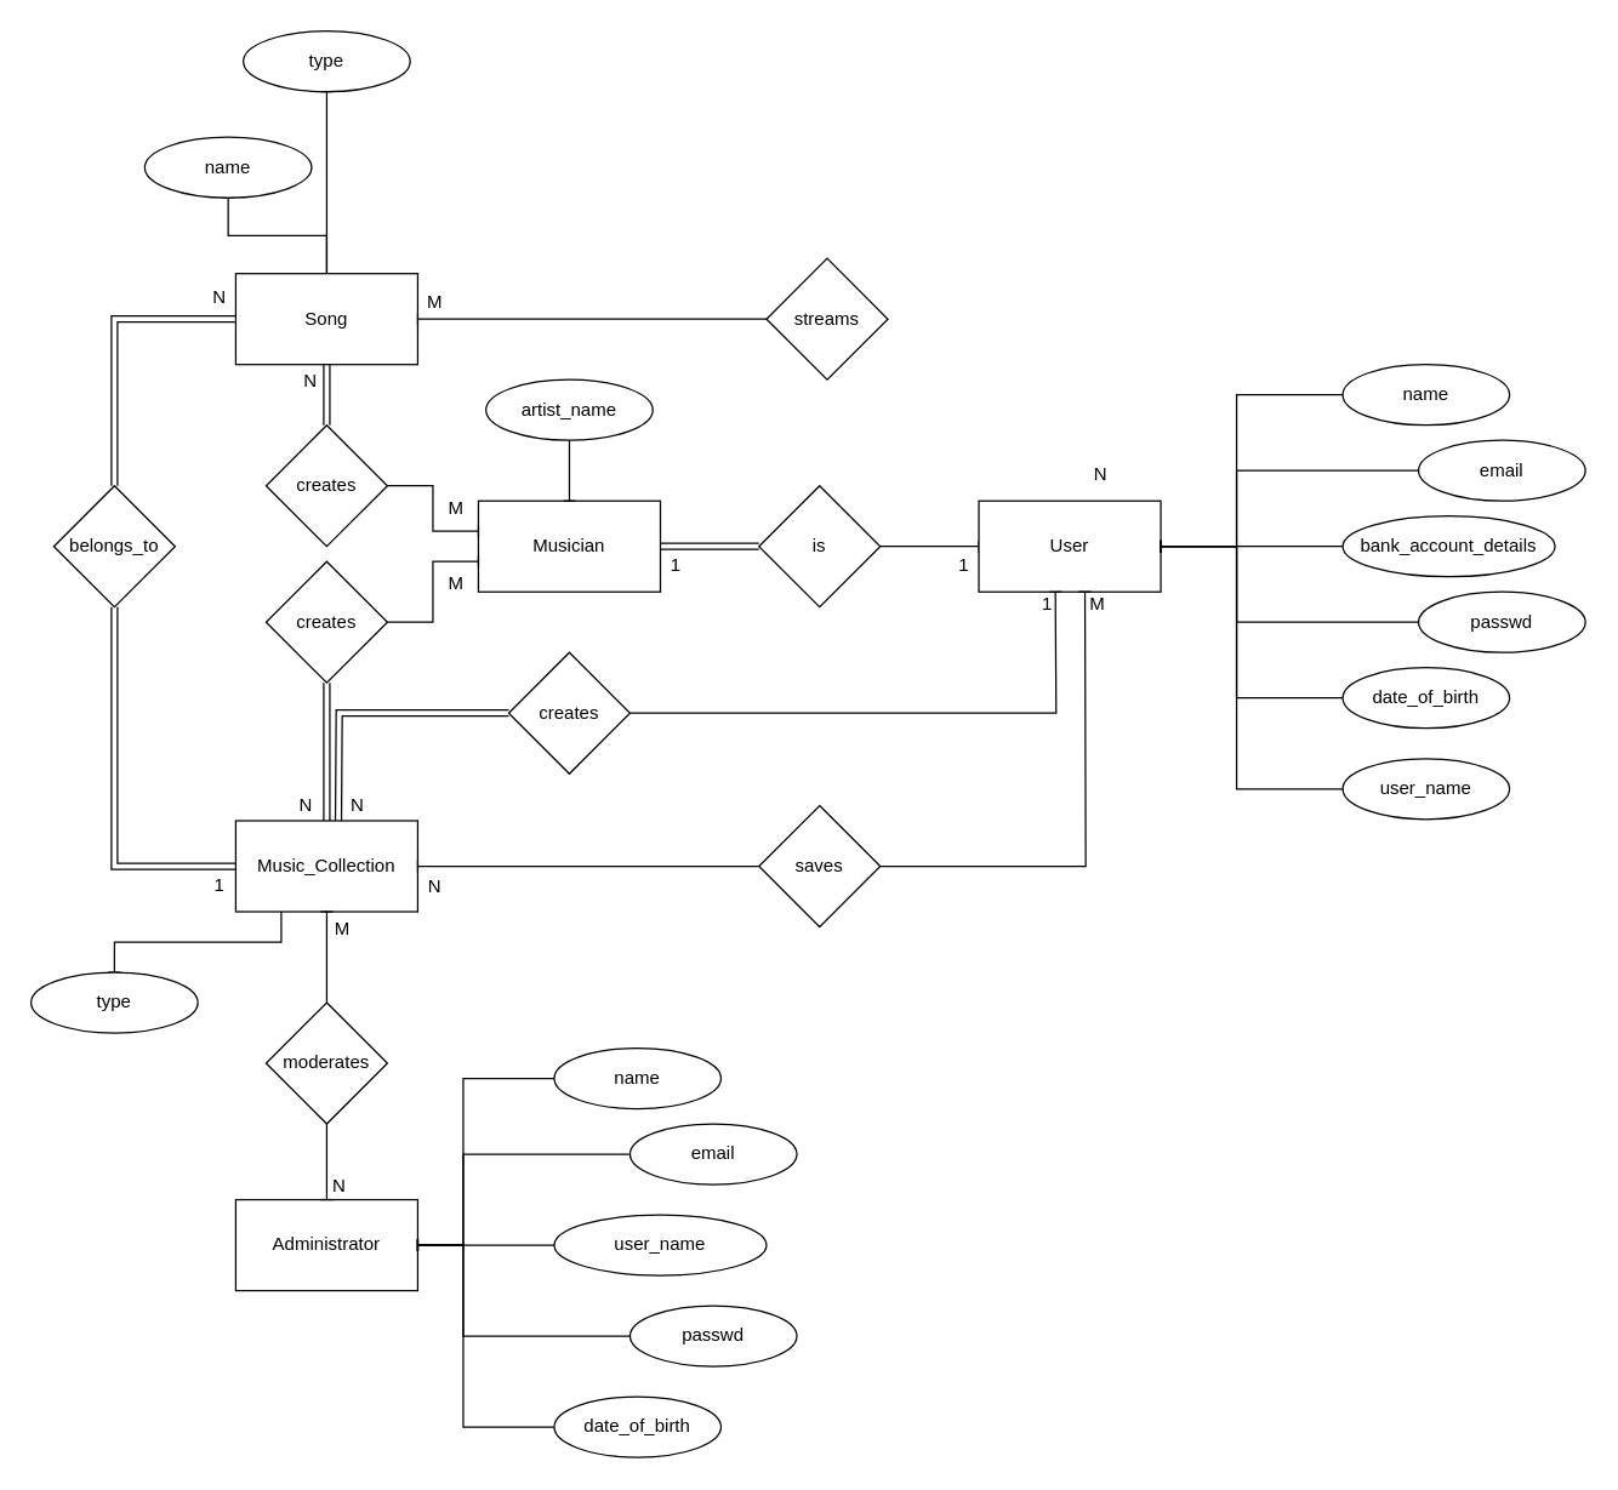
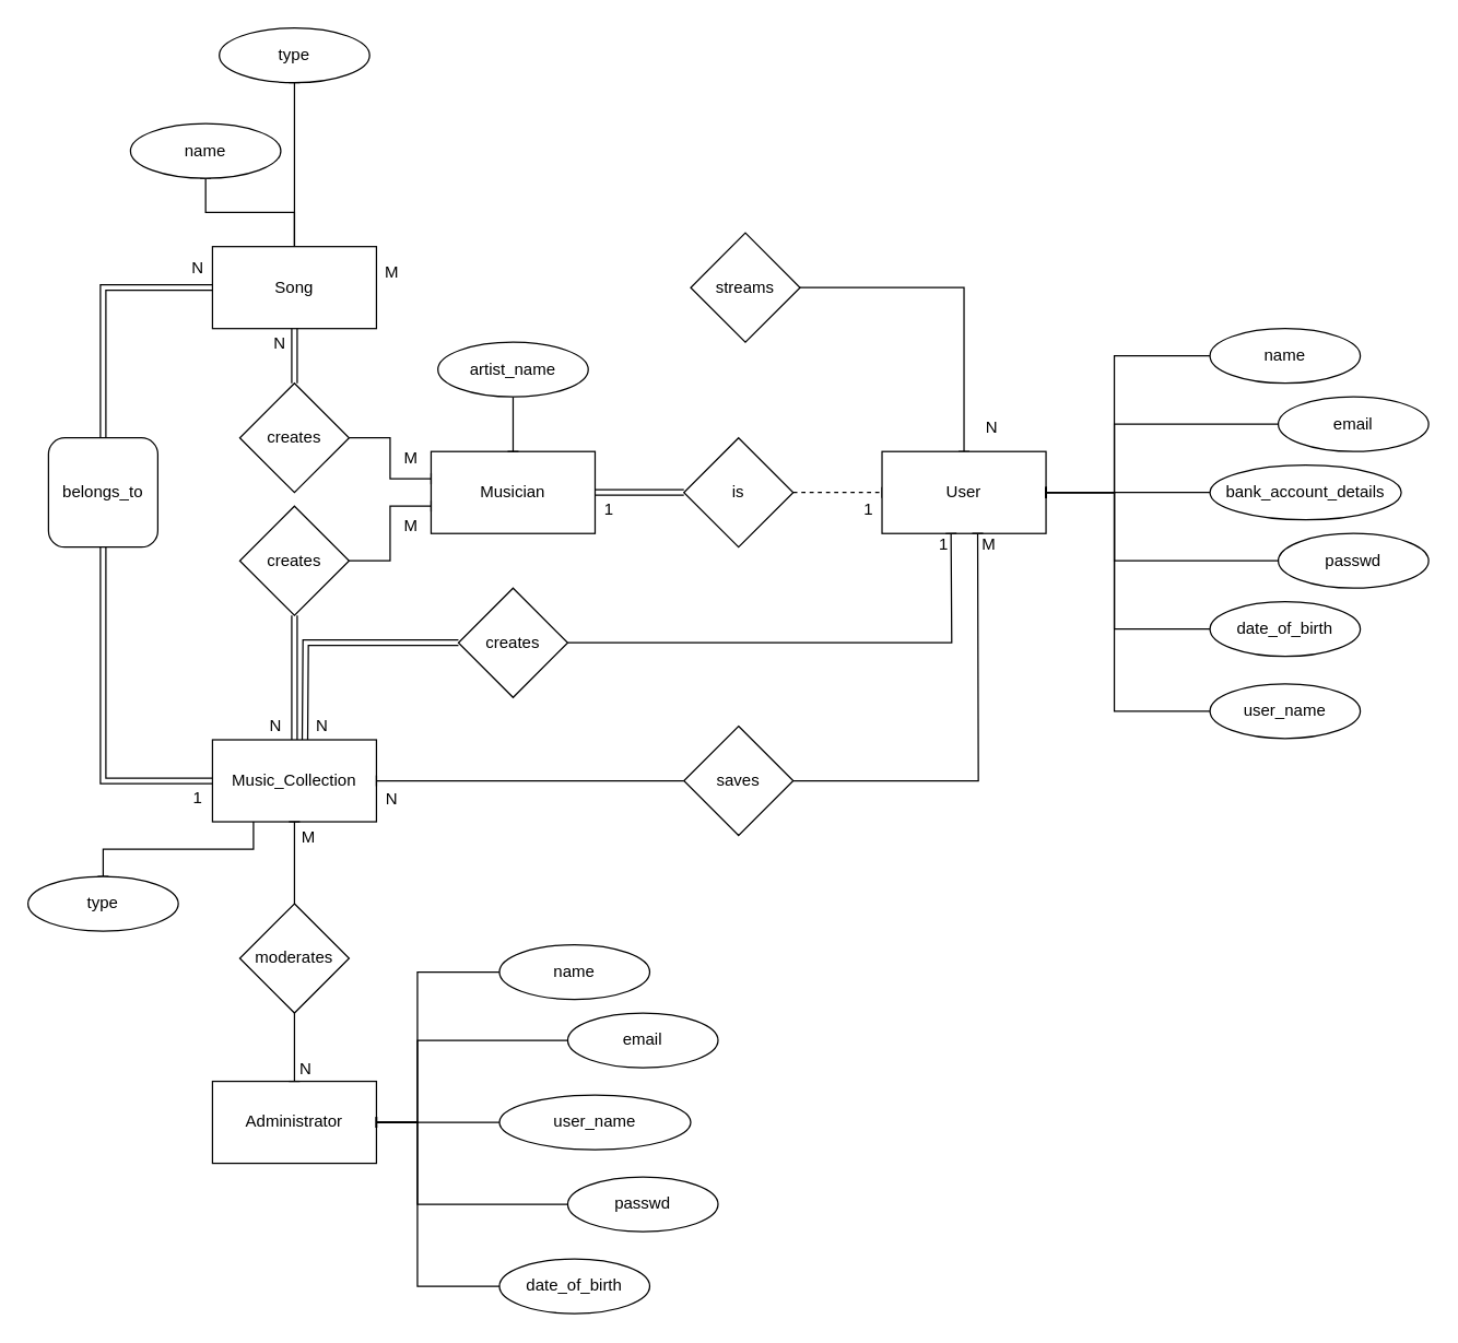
- <mxCell id="36" style="edgeStyle=orthogonalEdgeStyle;rounded=0;orthogonalLoop=1;jettySize=auto;html=1;entryX=1;entryY=0.5;entryDx=0;entryDy=0;endArrow=baseDash;endFill=0;" edge="1" parent="1" source="37" target="4"><mxGeometry relative="1" as="geometry" /></mxCell>
+ <mxCell id="10" style="edgeStyle=orthogonalEdgeStyle;rounded=0;orthogonalLoop=1;jettySize=auto;html=1;exitX=1;exitY=0.5;exitDx=0;exitDy=0;endArrow=baseDash;endFill=0;" edge="1" parent="1" source="37" target="11"><mxGeometry relative="1" as="geometry"><Array as="points"><mxPoint x="705" y="210" /></Array></mxGeometry></mxCell>
- <mxCell id="24" value="belongs_to" style="rhombus;whiteSpace=wrap;html=1;" vertex="1" parent="1"><mxGeometry x="35" y="320" width="80" height="80" as="geometry" /></mxCell>
+ <mxCell id="24" value="belongs_to" style="whiteSpace=wrap;html=1;rounded=1;" vertex="1" parent="1"><mxGeometry x="35" y="320" width="80" height="80" as="geometry" /></mxCell>
- <mxCell id="8" style="edgeStyle=orthogonalEdgeStyle;rounded=0;orthogonalLoop=1;jettySize=auto;html=1;endArrow=baseDash;endFill=0;exitX=1;exitY=0.5;exitDx=0;exitDy=0;" edge="1" parent="1" source="13" target="11"><mxGeometry relative="1" as="geometry" /></mxCell>
+ <mxCell id="8" style="edgeStyle=orthogonalEdgeStyle;rounded=0;orthogonalLoop=1;jettySize=auto;html=1;endArrow=baseDash;endFill=0;exitX=1;exitY=0.5;exitDx=0;exitDy=0;dashed=1;" edge="1" parent="1" source="13" target="11"><mxGeometry relative="1" as="geometry" /></mxCell>
